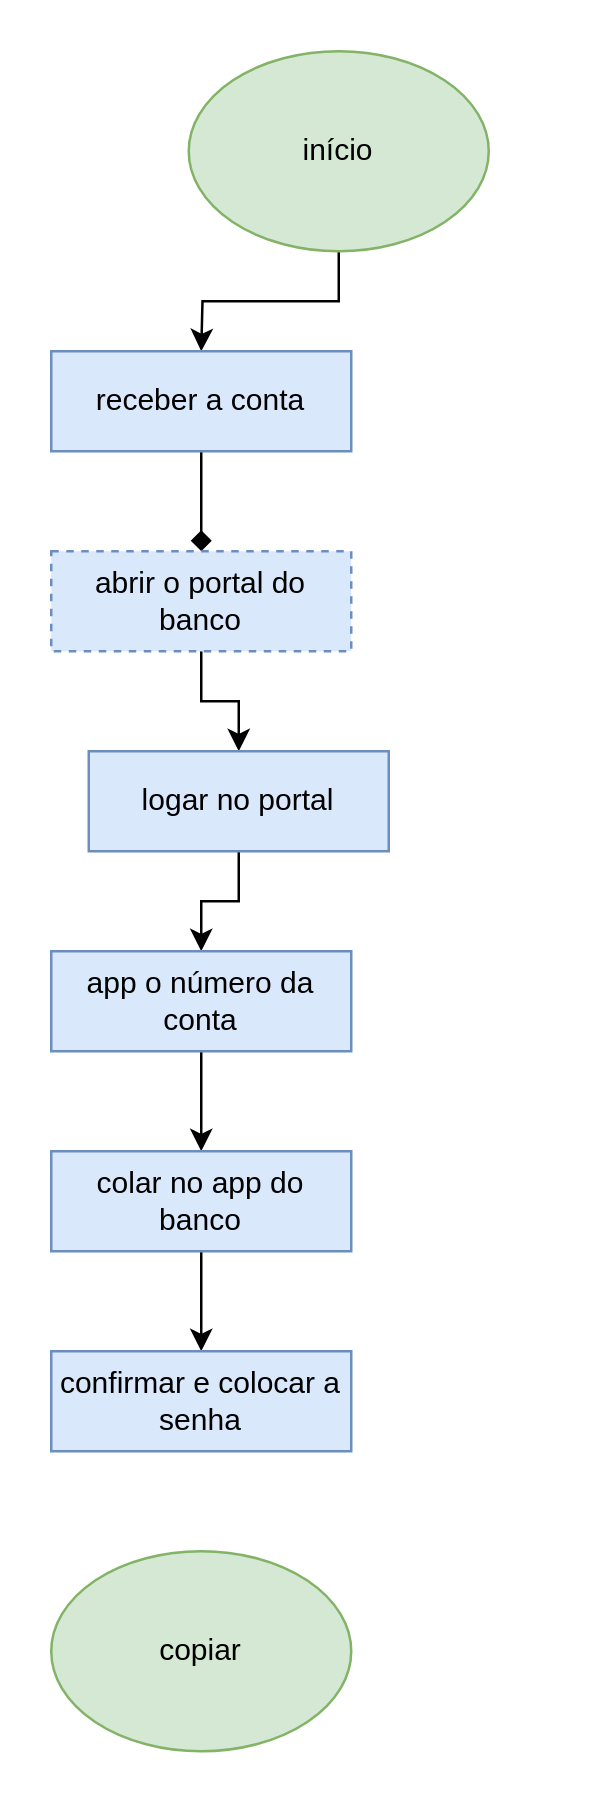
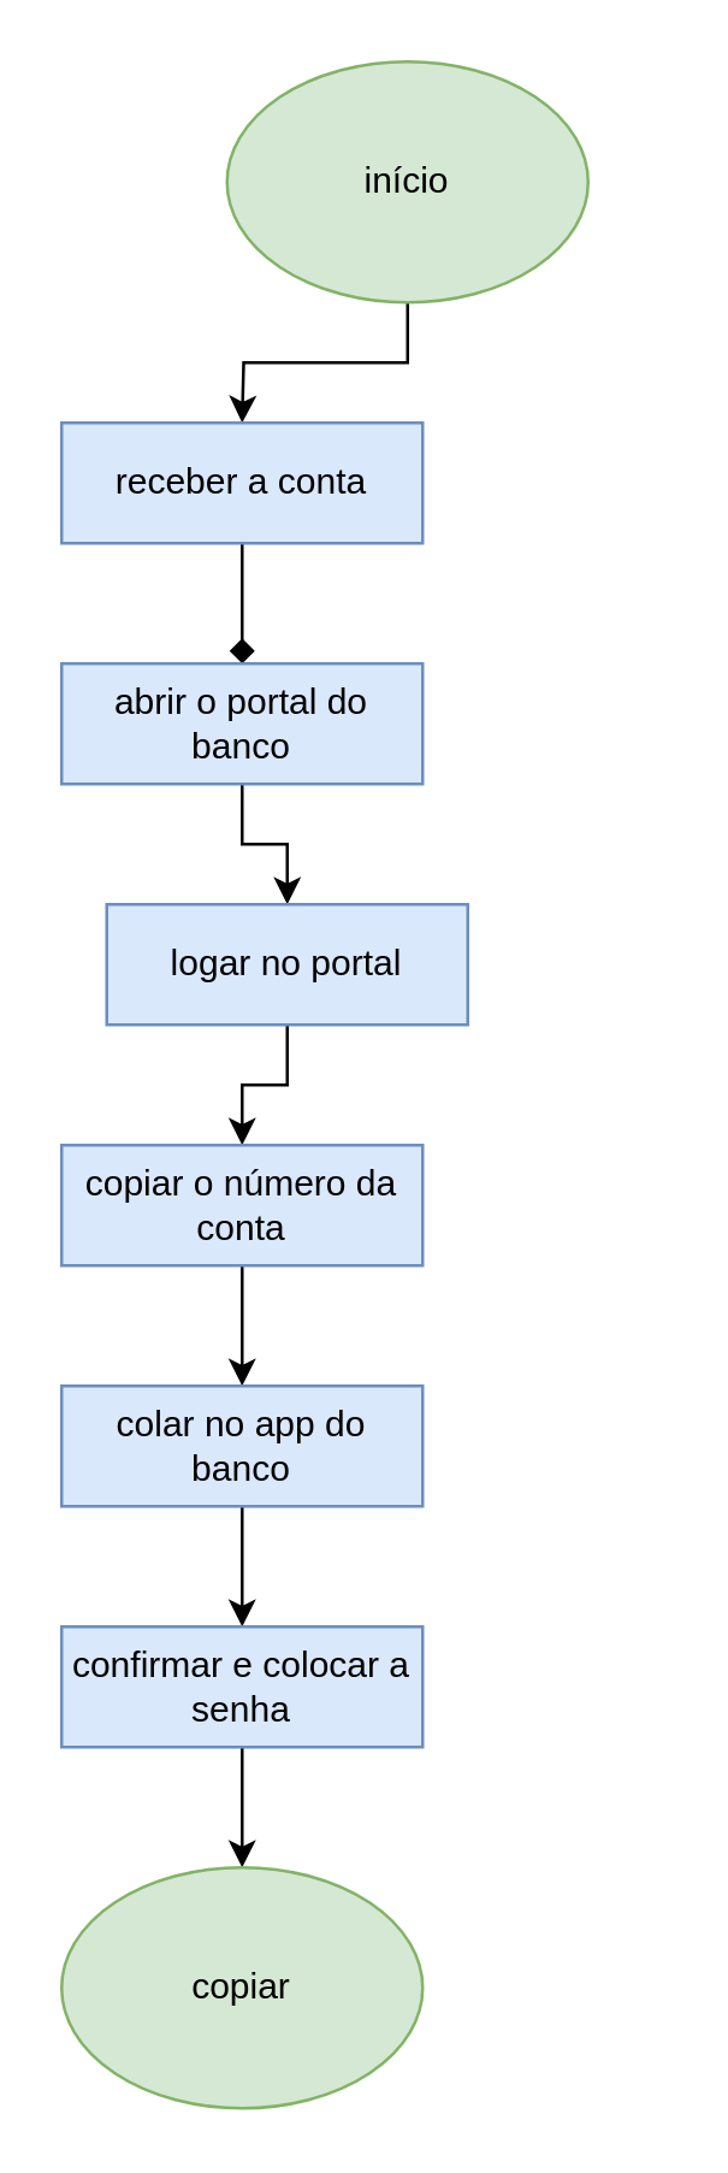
- <mxCell id="9" value="abrir o portal do banco" style="rounded=0;whiteSpace=wrap;html=1;fillColor=#dae8fc;strokeColor=#6c8ebf;dashed=1;" vertex="1" parent="1"><mxGeometry x="20" y="220" width="120" height="40" as="geometry" /></mxCell>
+ <mxCell id="9" value="abrir o portal do banco" style="rounded=0;whiteSpace=wrap;html=1;fillColor=#dae8fc;strokeColor=#6c8ebf;" vertex="1" parent="1"><mxGeometry x="20" y="220" width="120" height="40" as="geometry" /></mxCell>
- <mxCell id="13" value="app o número da conta" style="rounded=0;whiteSpace=wrap;html=1;fillColor=#dae8fc;strokeColor=#6c8ebf;" vertex="1" parent="1"><mxGeometry x="20" y="380" width="120" height="40" as="geometry" /></mxCell>
+ <mxCell id="13" value="copiar o número da conta" style="rounded=0;whiteSpace=wrap;html=1;fillColor=#dae8fc;strokeColor=#6c8ebf;" vertex="1" parent="1"><mxGeometry x="20" y="380" width="120" height="40" as="geometry" /></mxCell>
+ <mxCell id="16" value="" style="edgeStyle=orthogonalEdgeStyle;rounded=0;orthogonalLoop=1;jettySize=auto;html=1;" edge="1" parent="1" source="17" target="18"><mxGeometry relative="1" as="geometry" /></mxCell>
